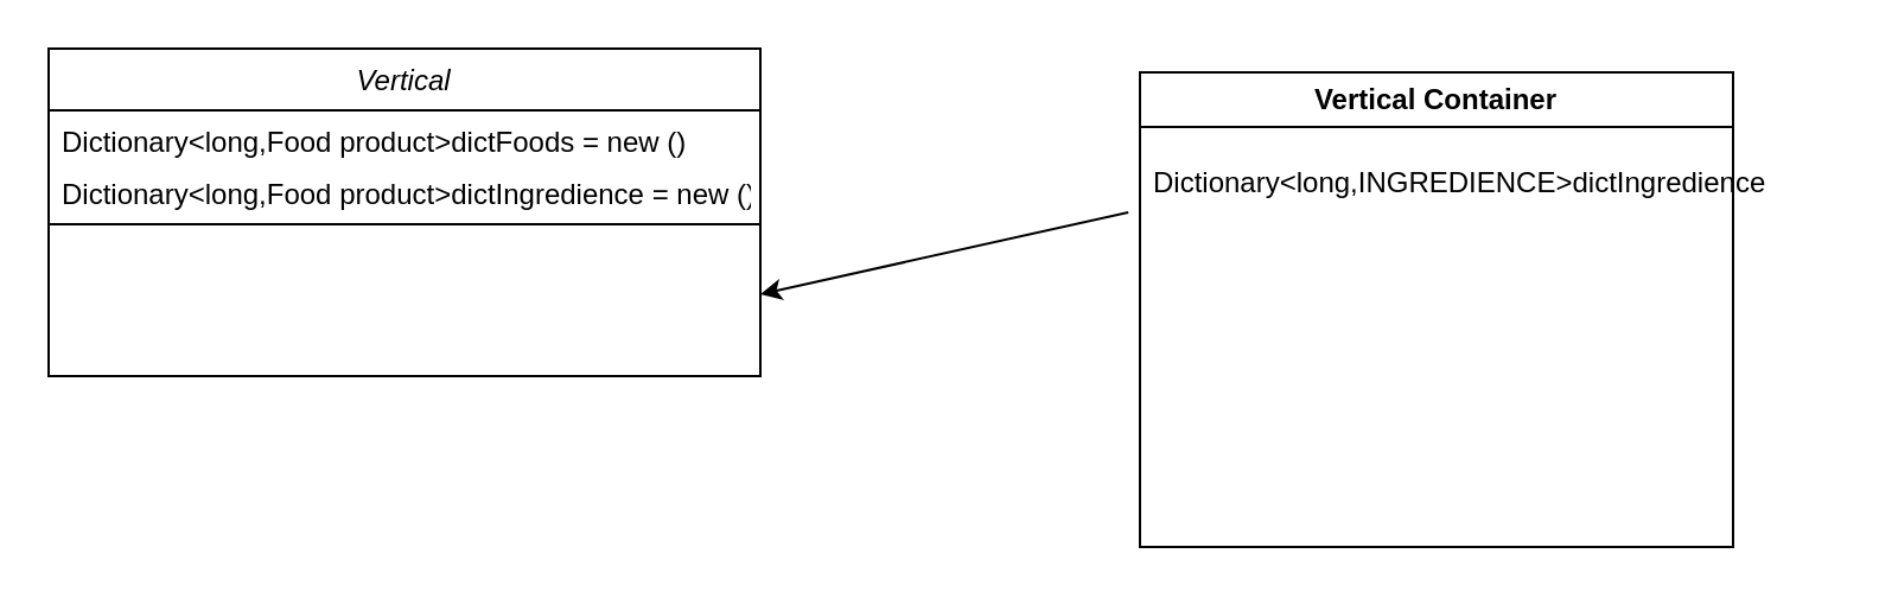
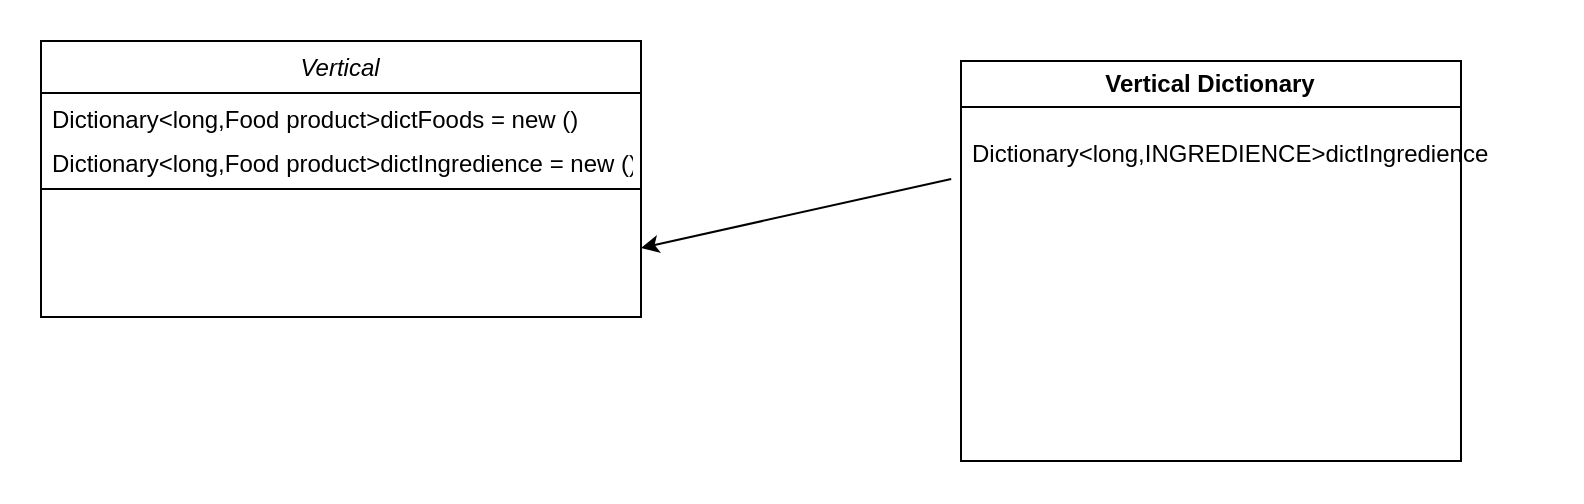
- <mxCell id="6" value="Vertical Container" style="swimlane;whiteSpace=wrap;html=1;" vertex="1" parent="1"><mxGeometry x="480" y="30" width="250" height="200" as="geometry" /></mxCell>
+ <mxCell id="6" value="Vertical Dictionary" style="swimlane;whiteSpace=wrap;html=1;" vertex="1" parent="1"><mxGeometry x="480" y="30" width="250" height="200" as="geometry" /></mxCell>
